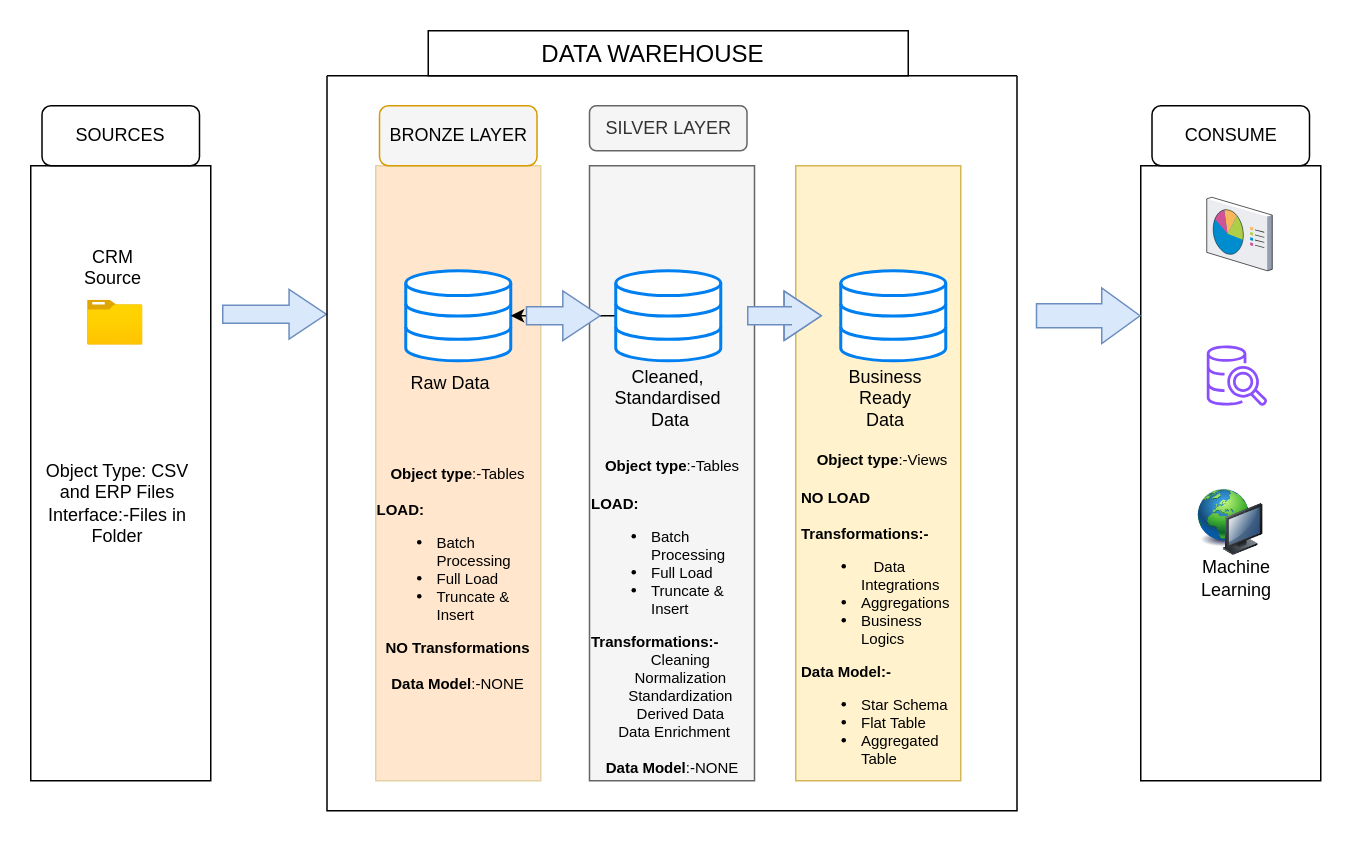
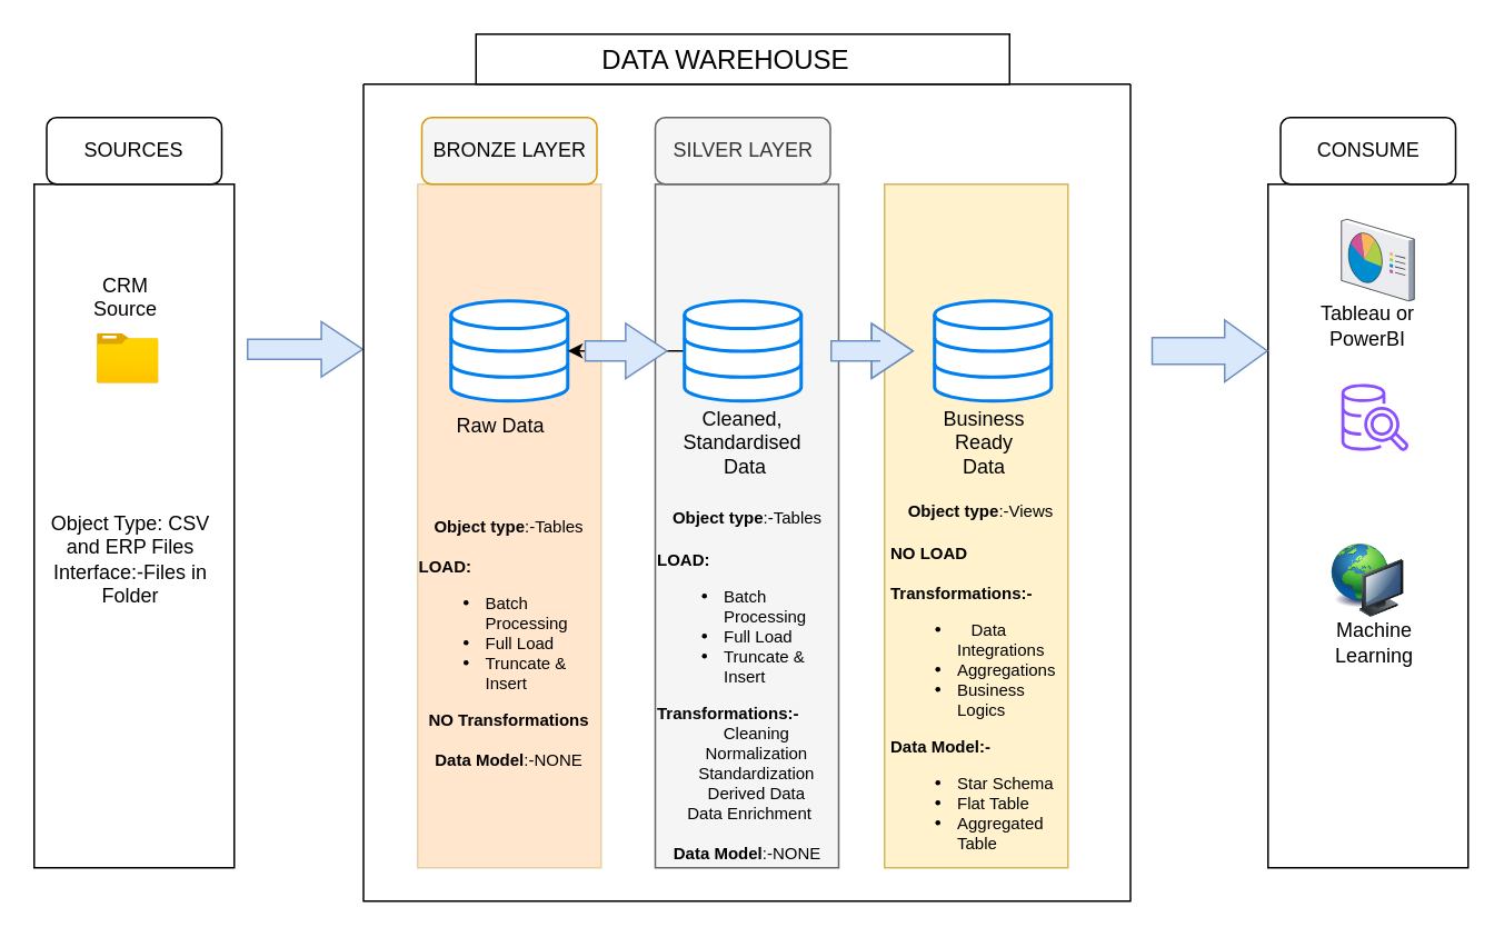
- <mxCell id="6" value="SILVER LAYER" style="rounded=1;whiteSpace=wrap;html=1;fillColor=#f5f5f5;fontColor=#333333;strokeColor=#666666;" vertex="1" parent="1"><mxGeometry x="392.5" y="70" width="105" height="30" as="geometry" /></mxCell>
+ <mxCell id="6" value="SILVER LAYER" style="rounded=1;whiteSpace=wrap;html=1;fillColor=#f5f5f5;fontColor=#333333;strokeColor=#666666;" vertex="1" parent="1"><mxGeometry x="392.5" y="70" width="105" height="40" as="geometry" /></mxCell>
+ <mxCell id="30" value="Tableau or PowerBI" style="text;html=1;align=center;verticalAlign=middle;whiteSpace=wrap;rounded=0;" vertex="1" parent="1"><mxGeometry x="790" y="180" width="60" height="30" as="geometry" /></mxCell>
